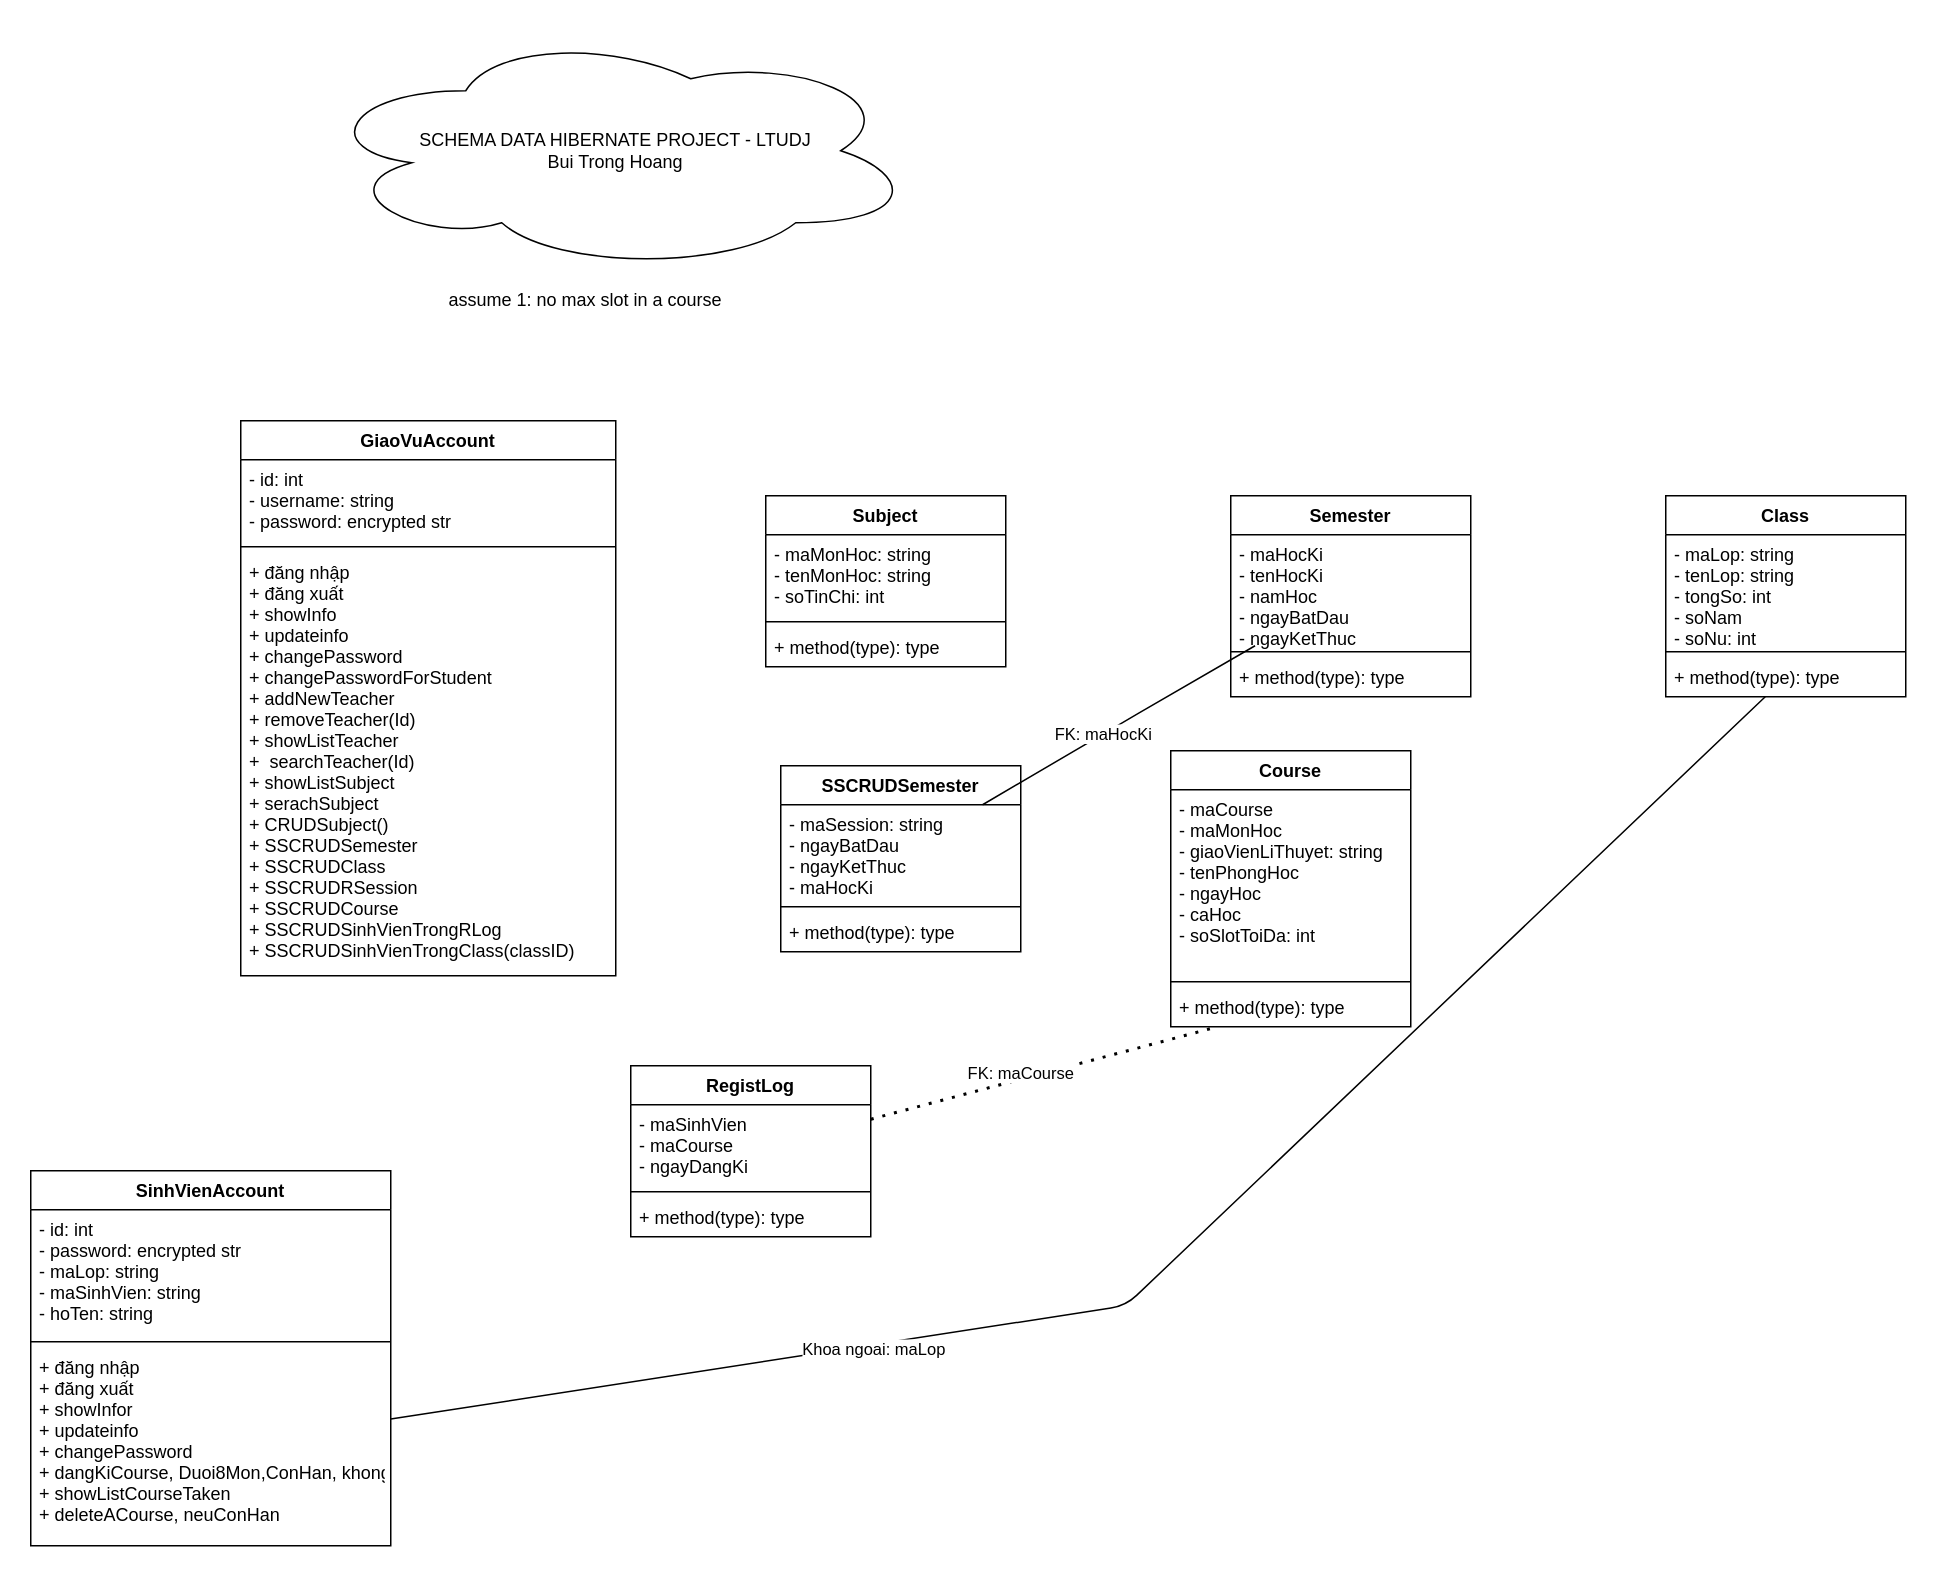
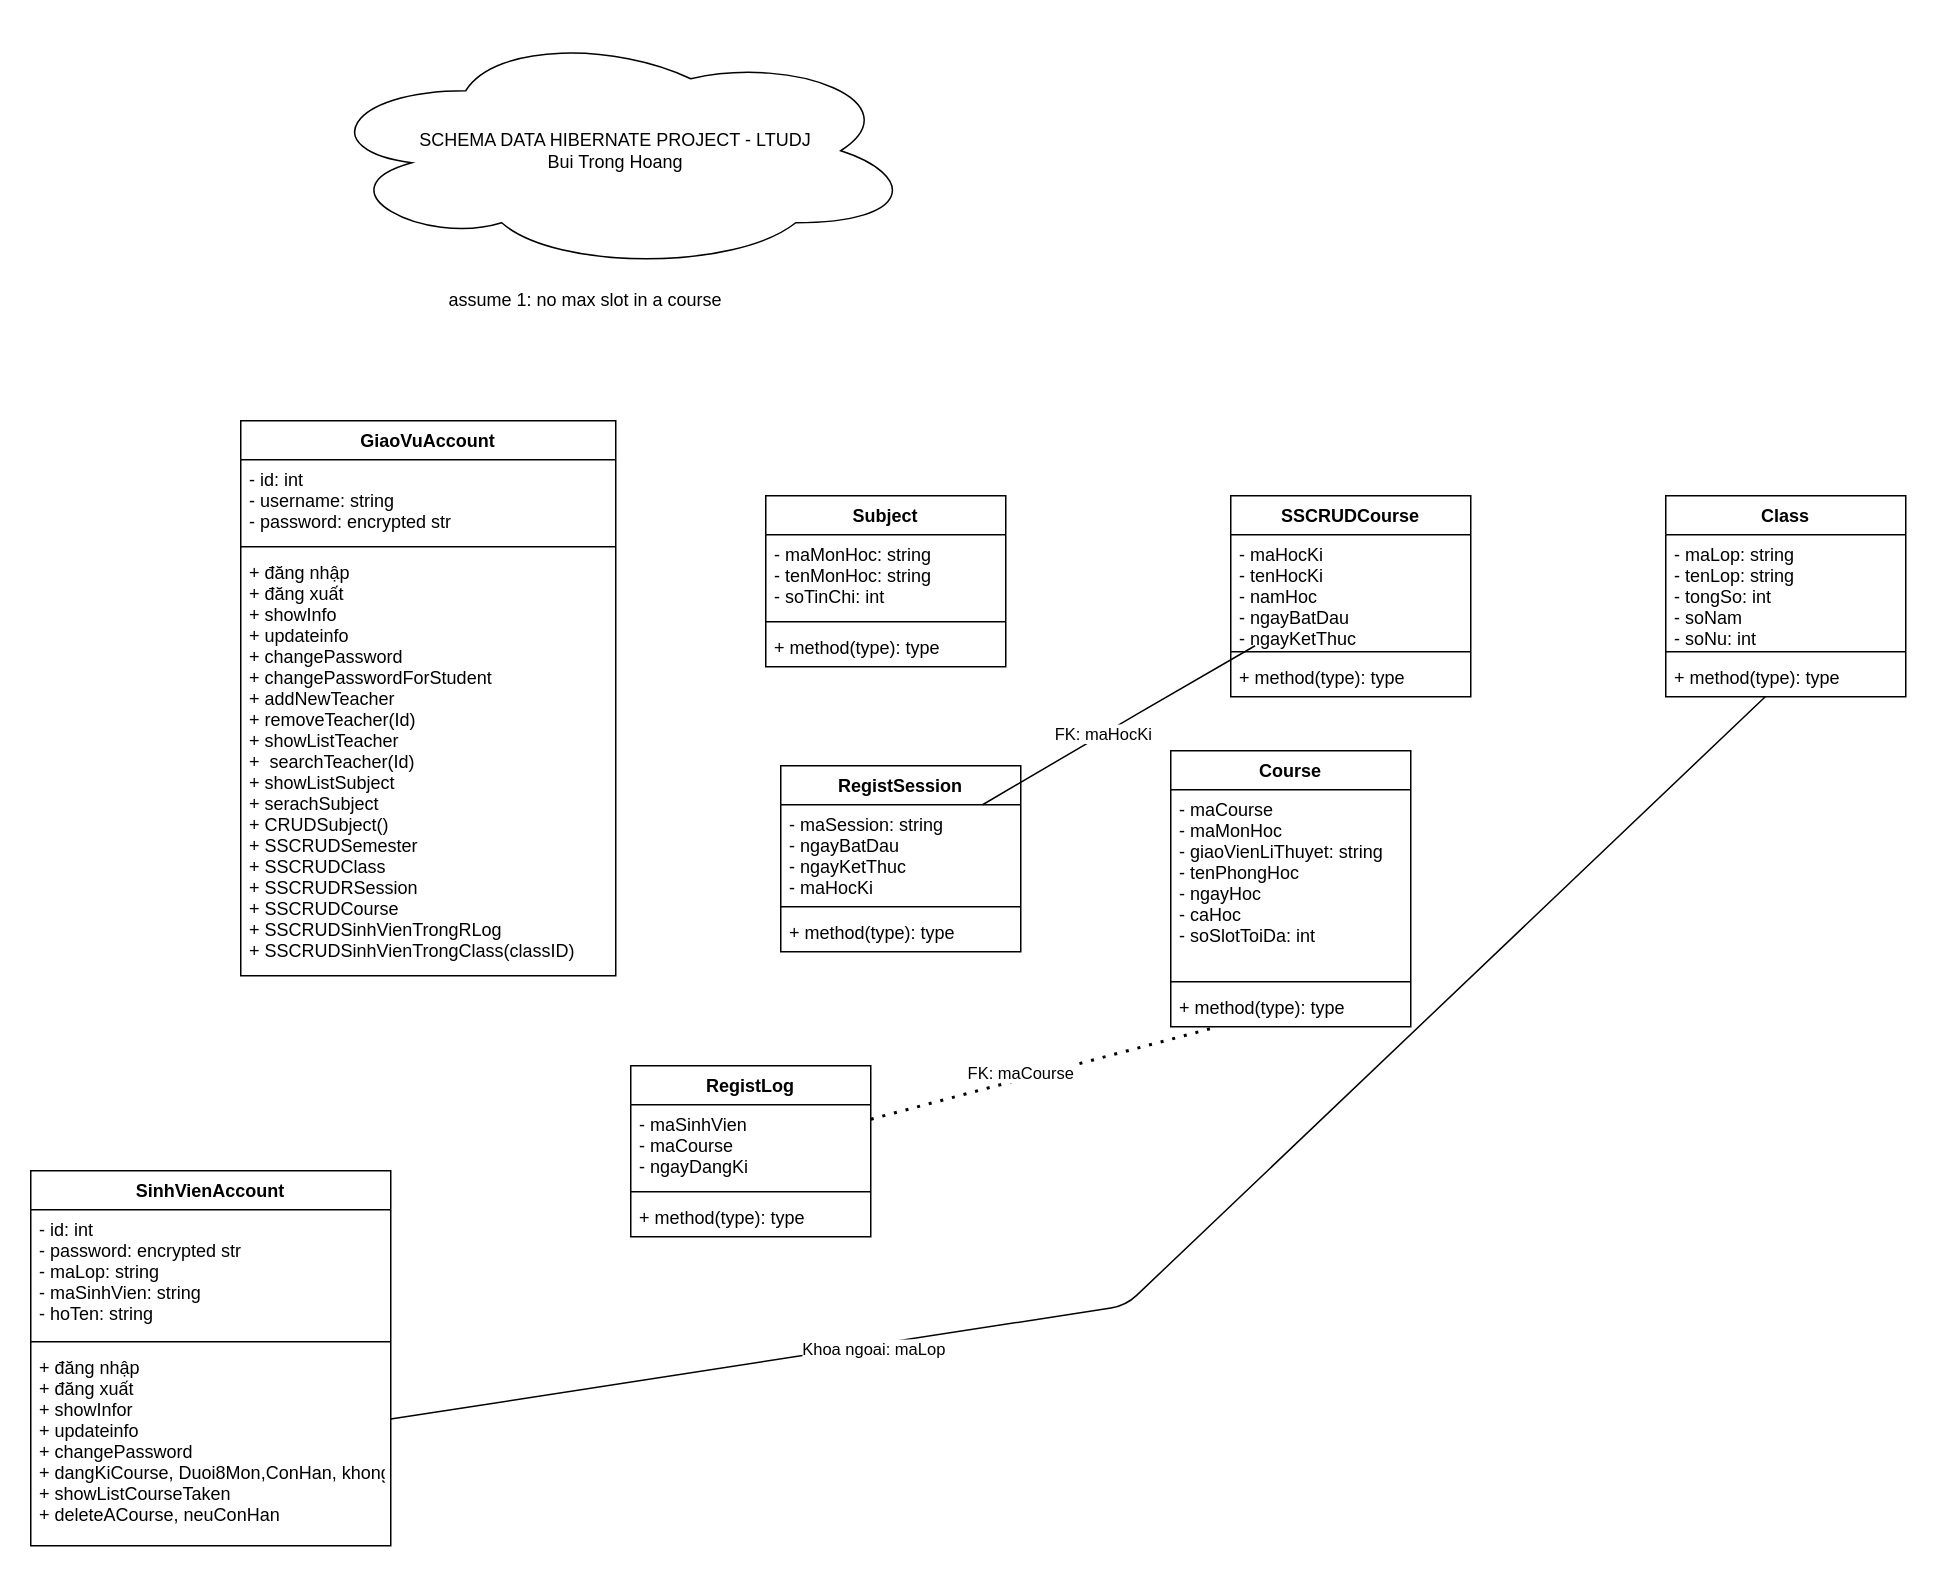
- <mxCell id="14" value="Semester" style="swimlane;fontStyle=1;align=center;verticalAlign=top;childLayout=stackLayout;horizontal=1;startSize=26;horizontalStack=0;resizeParent=1;resizeParentMax=0;resizeLast=0;collapsible=1;marginBottom=0;" vertex="1" parent="1"><mxGeometry x="820" y="330" width="160" height="134" as="geometry" /></mxCell>
+ <mxCell id="14" value="SSCRUDCourse" style="swimlane;fontStyle=1;align=center;verticalAlign=top;childLayout=stackLayout;horizontal=1;startSize=26;horizontalStack=0;resizeParent=1;resizeParentMax=0;resizeLast=0;collapsible=1;marginBottom=0;" vertex="1" parent="1"><mxGeometry x="820" y="330" width="160" height="134" as="geometry" /></mxCell>
- <mxCell id="22" value="SSCRUDSemester&#10;" style="swimlane;fontStyle=1;align=center;verticalAlign=top;childLayout=stackLayout;horizontal=1;startSize=26;horizontalStack=0;resizeParent=1;resizeParentMax=0;resizeLast=0;collapsible=1;marginBottom=0;" vertex="1" parent="1"><mxGeometry x="520" y="510" width="160" height="124" as="geometry" /></mxCell>
+ <mxCell id="22" value="RegistSession&#10;" style="swimlane;fontStyle=1;align=center;verticalAlign=top;childLayout=stackLayout;horizontal=1;startSize=26;horizontalStack=0;resizeParent=1;resizeParentMax=0;resizeLast=0;collapsible=1;marginBottom=0;" vertex="1" parent="1"><mxGeometry x="520" y="510" width="160" height="124" as="geometry" /></mxCell>
